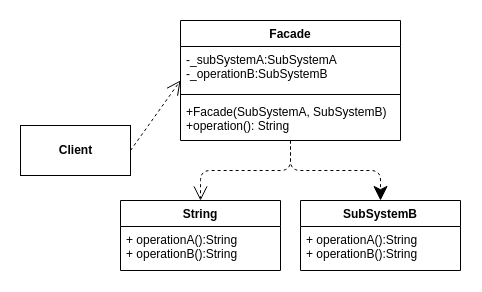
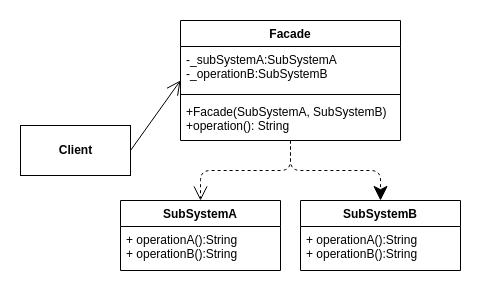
- <mxCell id="13" value="" style="endArrow=open;endFill=1;endSize=12;html=1;exitX=1;exitY=0.5;exitDx=0;exitDy=0;entryX=0;entryY=0.5;entryDx=0;entryDy=0;dashed=1;" parent="1" source="10" target="2" edge="1"><mxGeometry width="160" relative="1" as="geometry"><mxPoint x="250" y="150" as="sourcePoint" /><mxPoint x="410" y="150" as="targetPoint" /></mxGeometry></mxCell>
+ <mxCell id="13" value="" style="endArrow=open;endFill=1;endSize=12;html=1;exitX=1;exitY=0.5;exitDx=0;exitDy=0;entryX=0;entryY=0.5;entryDx=0;entryDy=0;" parent="1" source="10" target="2" edge="1"><mxGeometry width="160" relative="1" as="geometry"><mxPoint x="250" y="150" as="sourcePoint" /><mxPoint x="410" y="150" as="targetPoint" /></mxGeometry></mxCell>
- <mxCell id="6" value="String" style="swimlane;fontStyle=1;align=center;verticalAlign=top;childLayout=stackLayout;horizontal=1;startSize=26;horizontalStack=0;resizeParent=1;resizeParentMax=0;resizeLast=0;collapsible=1;marginBottom=0;" parent="1" vertex="1"><mxGeometry x="120" y="200" width="160" height="70" as="geometry" /></mxCell>
+ <mxCell id="6" value="SubSystemA" style="swimlane;fontStyle=1;align=center;verticalAlign=top;childLayout=stackLayout;horizontal=1;startSize=26;horizontalStack=0;resizeParent=1;resizeParentMax=0;resizeLast=0;collapsible=1;marginBottom=0;" parent="1" vertex="1"><mxGeometry x="120" y="200" width="160" height="70" as="geometry" /></mxCell>
